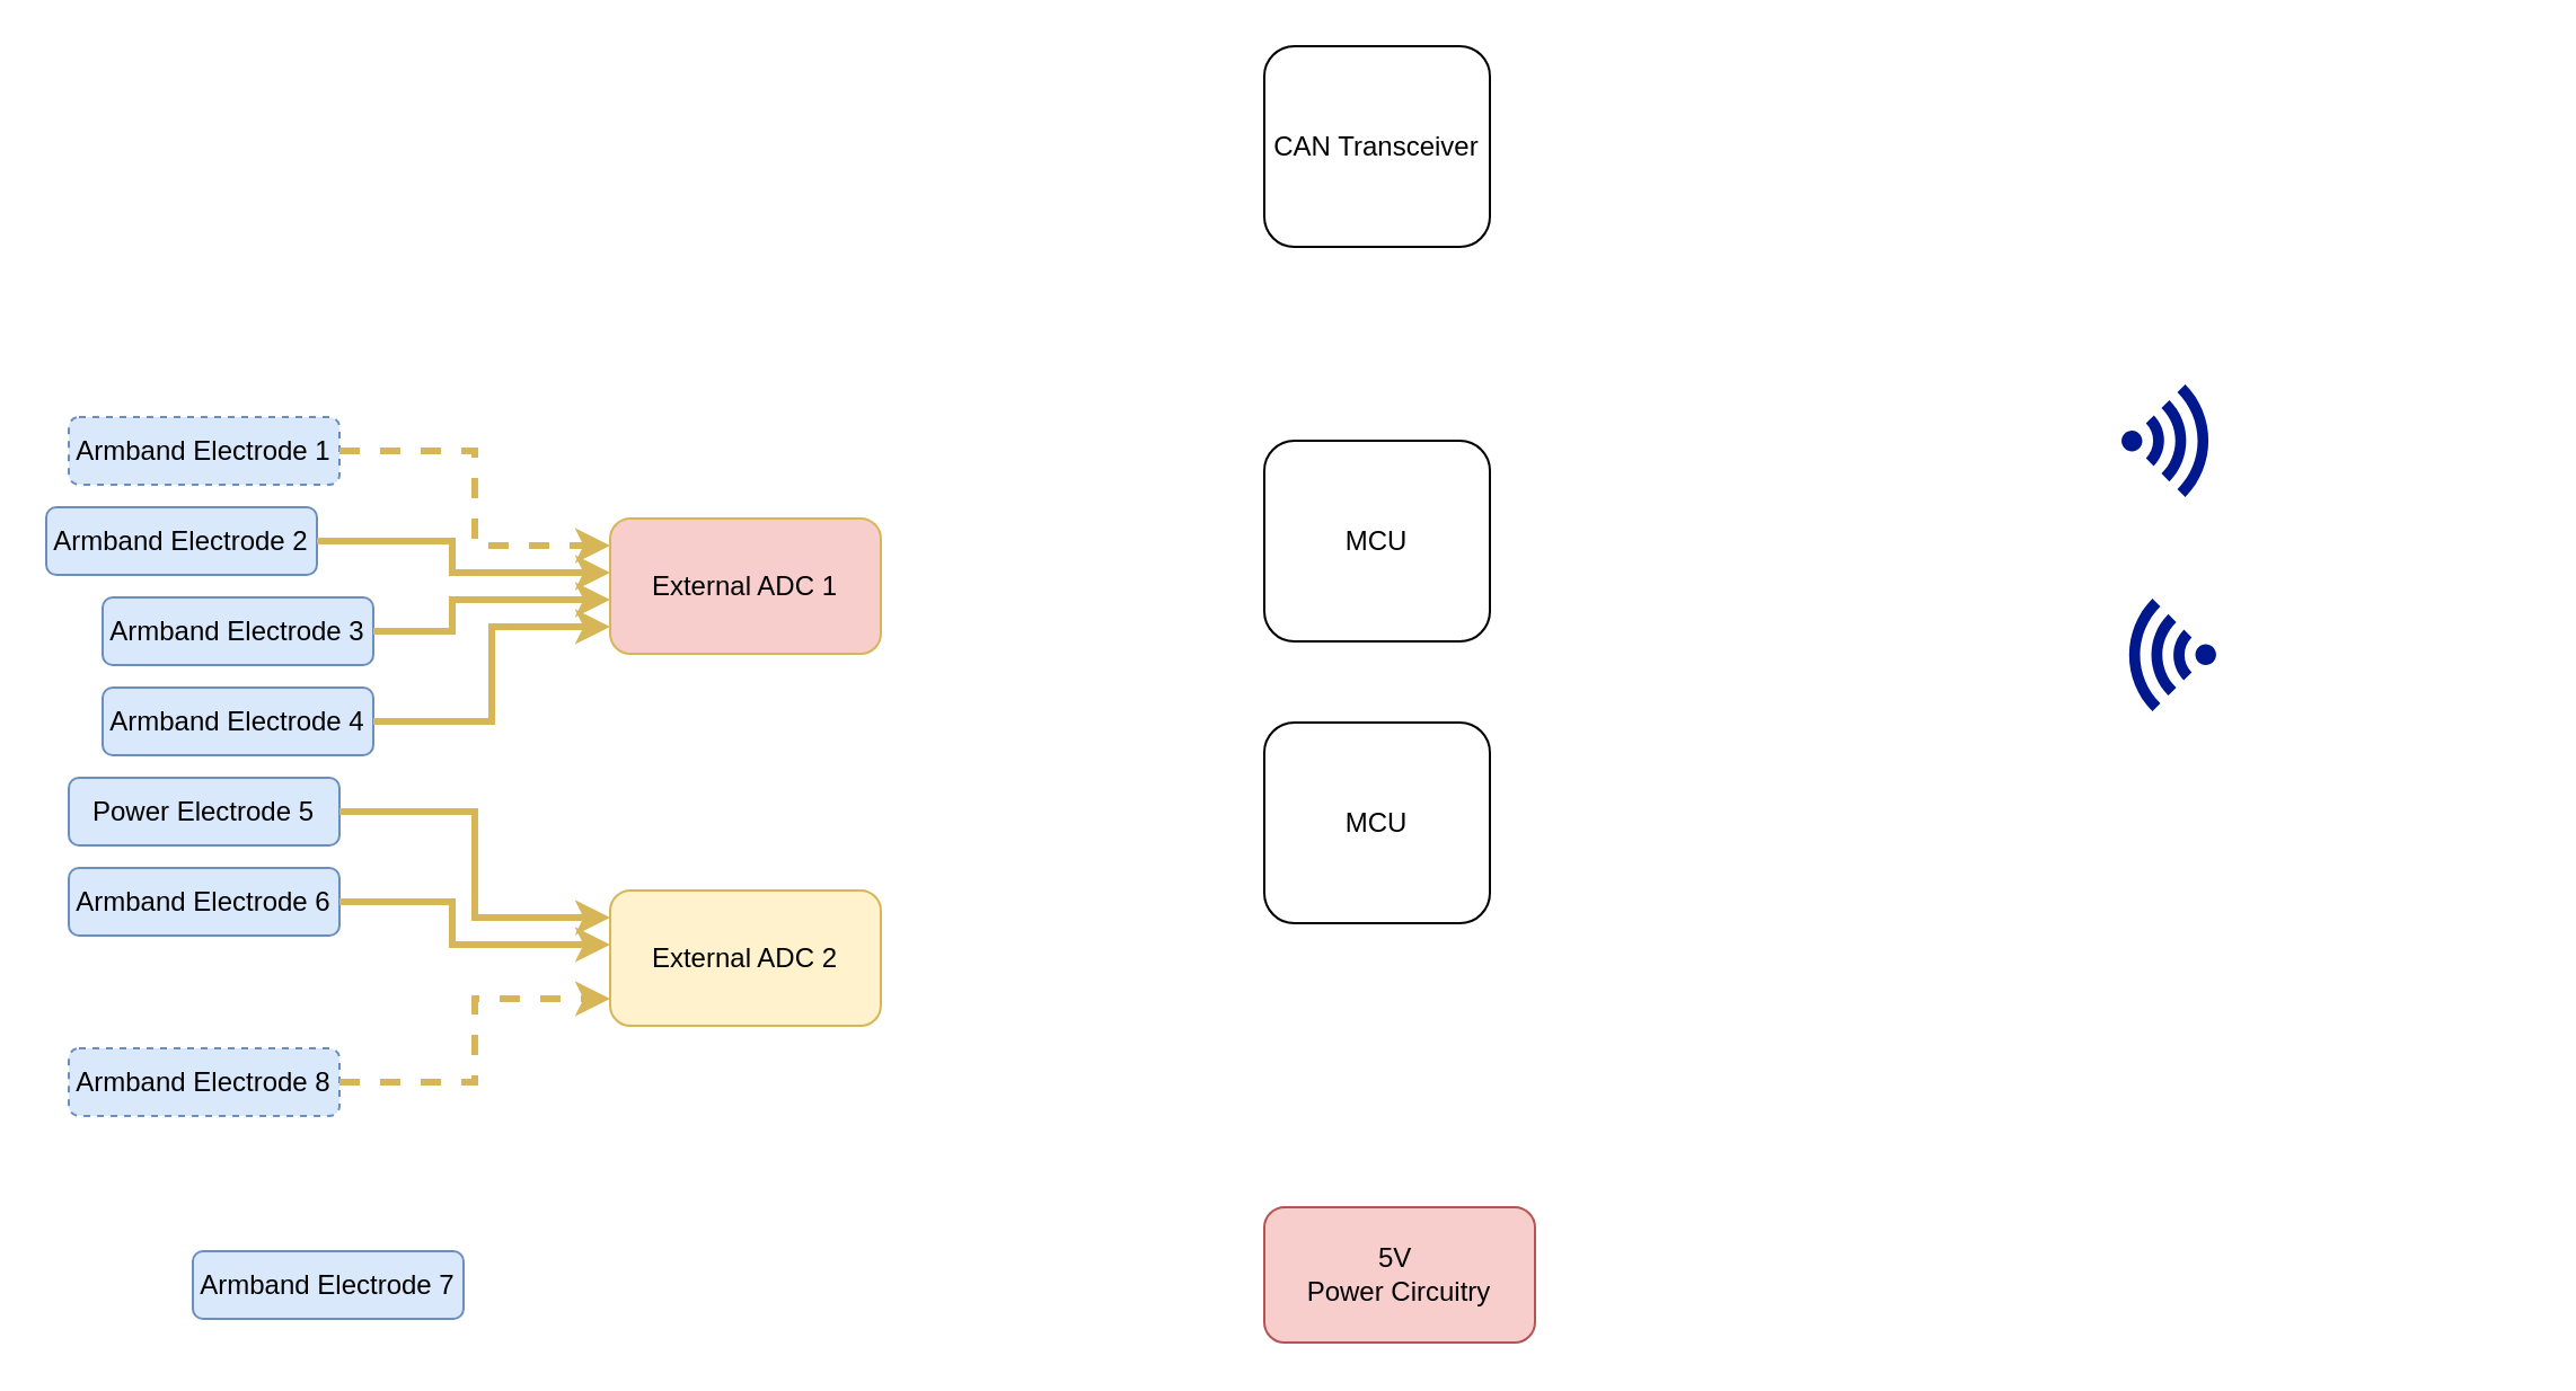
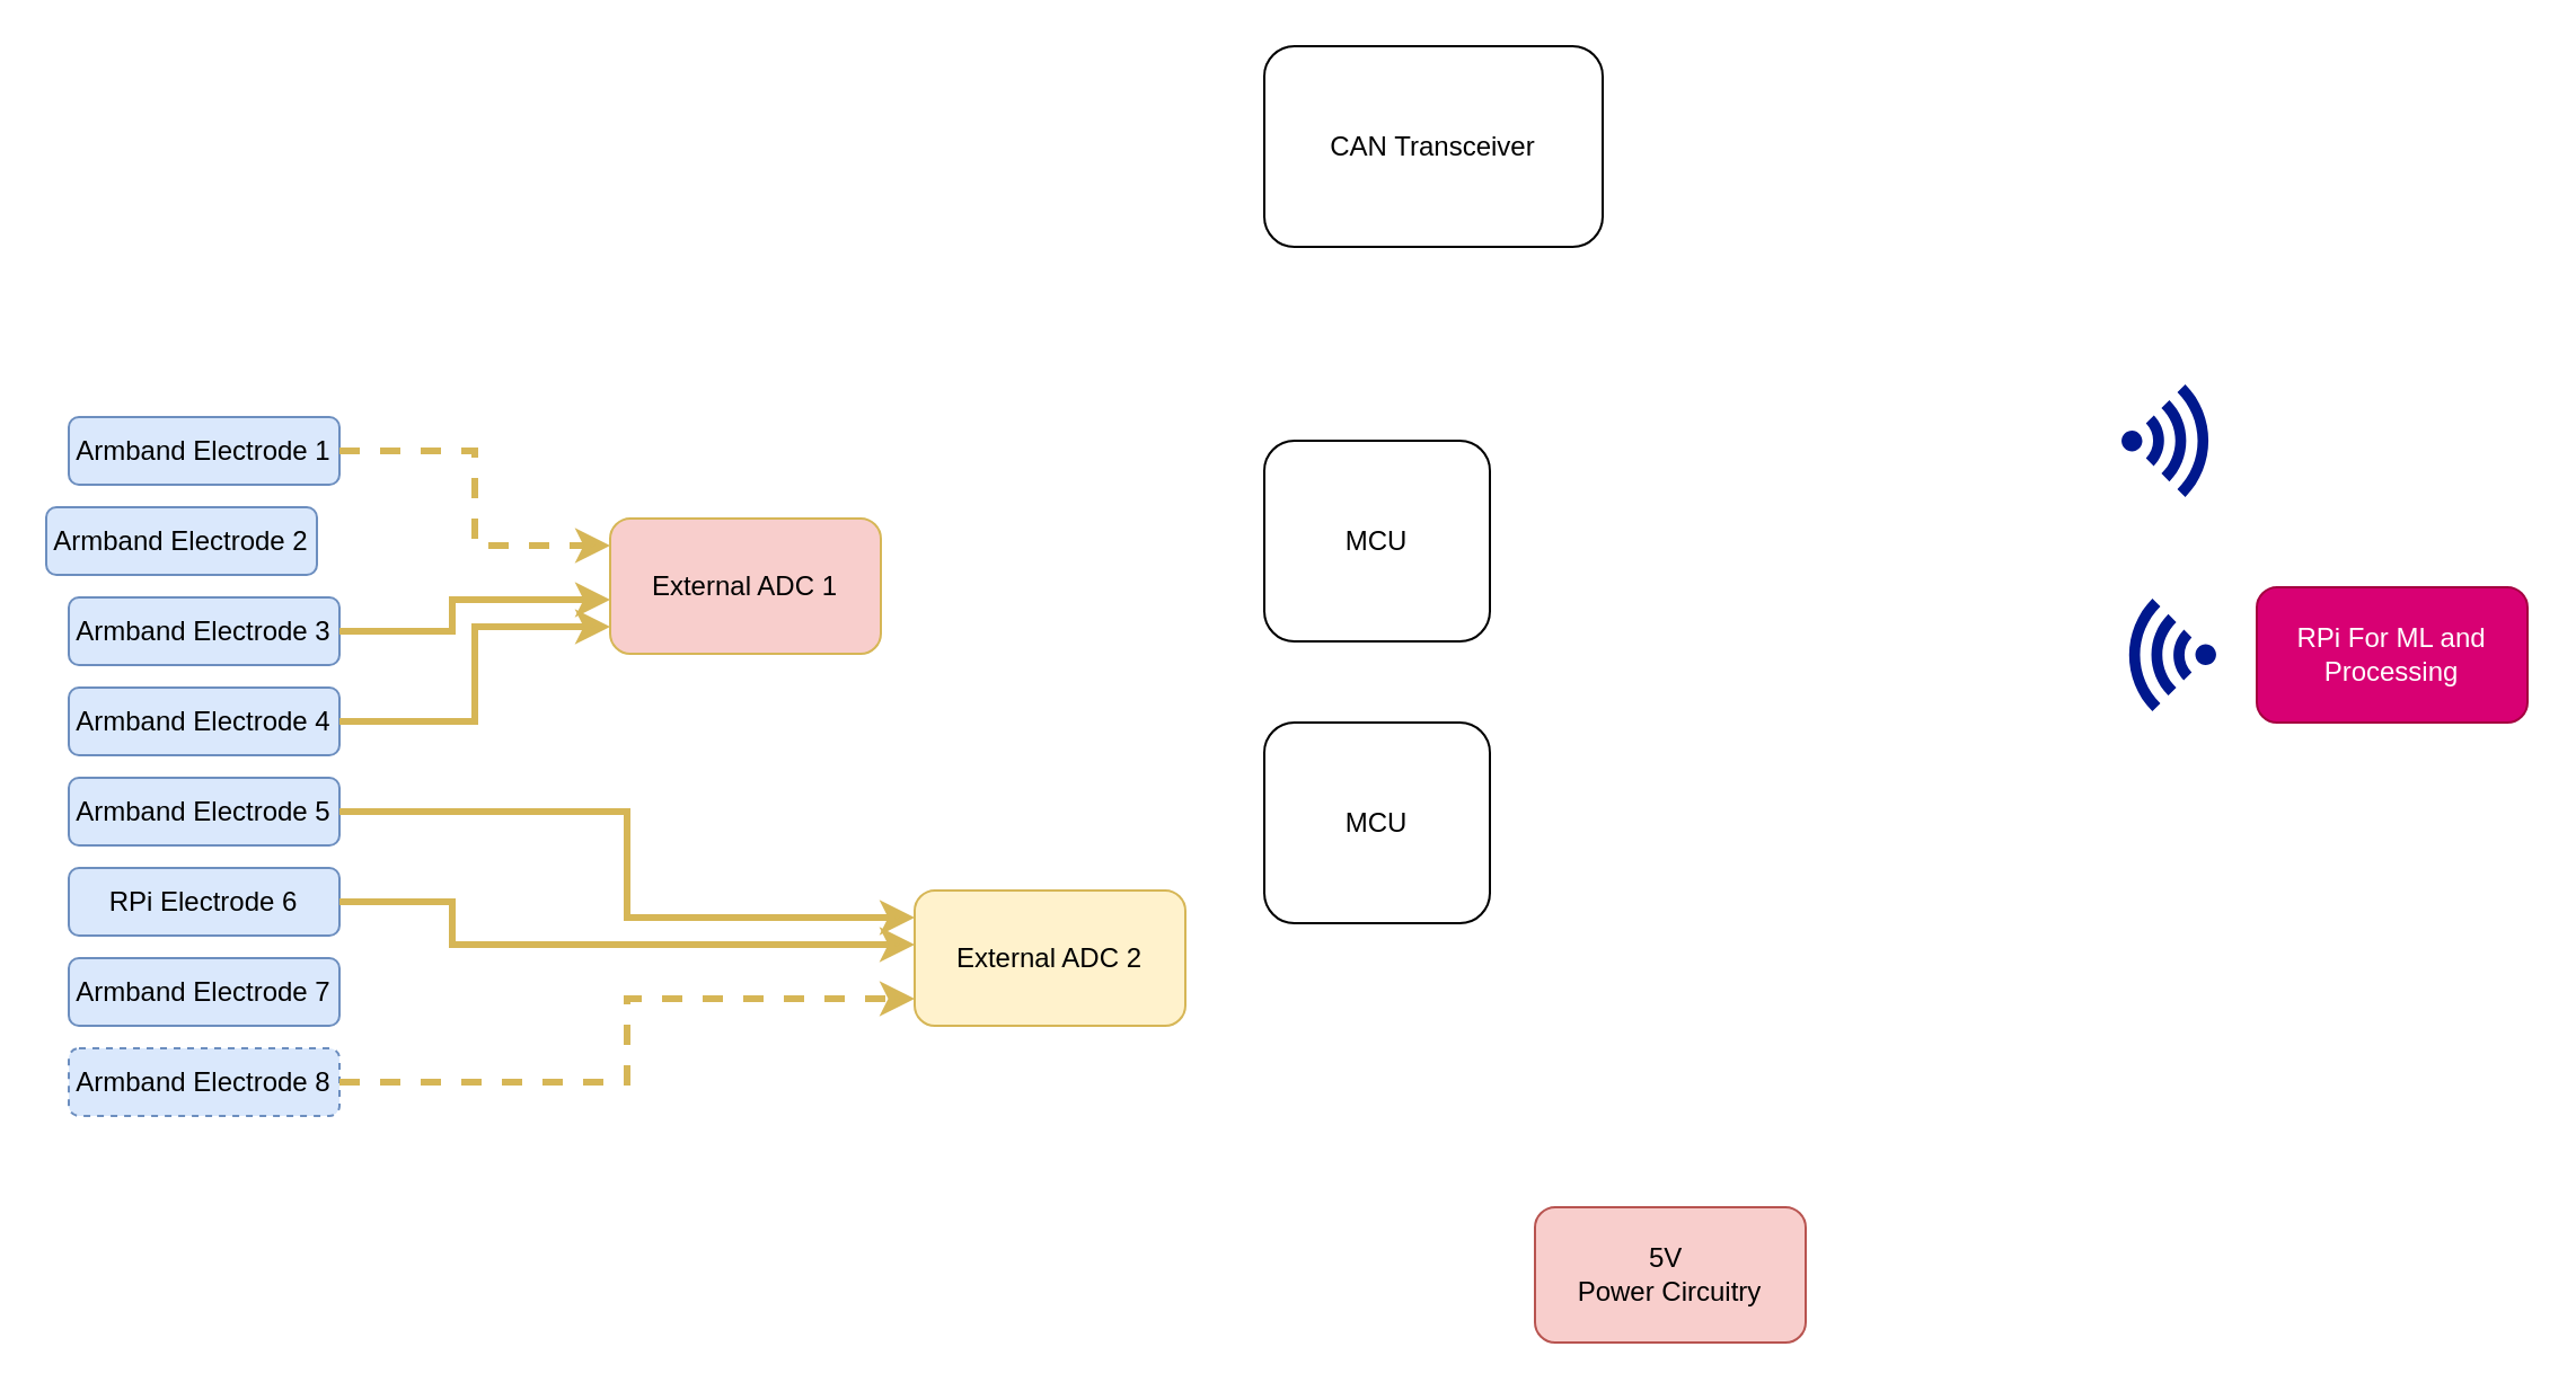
- <mxCell id="24" value="CAN Transceiver" style="rounded=1;whiteSpace=wrap;html=1;points=[[0,0,0,0,0],[0,0.11,0,0,0],[0,0.22,0,0,0],[0,0.33,0,0,0],[0,0.44,0,0,0],[0,0.56,0,0,0],[0,0.67,0,0,0],[0,0.78,0,0,0],[0,0.89,0,0,0],[0,1,0,0,0],[0.25,0,0,0,0],[0.25,1,0,0,0],[0.5,0,0,0,0],[0.5,1,0,0,0],[0.75,0,0,0,0],[0.75,1,0,0,0],[1,0,0,0,0],[1,0.25,0,0,0],[1,0.5,0,0,0],[1,0.75,0,0,0],[1,1,0,0,0]];" vertex="1" parent="1"><mxGeometry x="560" y="20" width="100" height="89" as="geometry" /></mxCell>
+ <mxCell id="24" value="CAN Transceiver" style="rounded=1;whiteSpace=wrap;html=1;points=[[0,0,0,0,0],[0,0.11,0,0,0],[0,0.22,0,0,0],[0,0.33,0,0,0],[0,0.44,0,0,0],[0,0.56,0,0,0],[0,0.67,0,0,0],[0,0.78,0,0,0],[0,0.89,0,0,0],[0,1,0,0,0],[0.25,0,0,0,0],[0.25,1,0,0,0],[0.5,0,0,0,0],[0.5,1,0,0,0],[0.75,0,0,0,0],[0.75,1,0,0,0],[1,0,0,0,0],[1,0.25,0,0,0],[1,0.5,0,0,0],[1,0.75,0,0,0],[1,1,0,0,0]];" vertex="1" parent="1"><mxGeometry x="560" y="20" width="150" height="89" as="geometry" /></mxCell>
- <mxCell id="3" value="Armband Electrode 1" style="rounded=1;whiteSpace=wrap;html=1;fillColor=#dae8fc;strokeColor=#6c8ebf;dashed=1;" parent="1" vertex="1"><mxGeometry x="30" y="184.5" width="120" height="30" as="geometry" /></mxCell>
+ <mxCell id="3" value="Armband Electrode 1" style="rounded=1;whiteSpace=wrap;html=1;fillColor=#dae8fc;strokeColor=#6c8ebf;" parent="1" vertex="1"><mxGeometry x="30" y="184.5" width="120" height="30" as="geometry" /></mxCell>
- <mxCell id="18" style="edgeStyle=orthogonalEdgeStyle;rounded=0;orthogonalLoop=1;jettySize=auto;html=1;exitX=1;exitY=0.5;exitDx=0;exitDy=0;entryX=0;entryY=0.4;entryDx=0;entryDy=0;entryPerimeter=0;fillColor=#fff2cc;strokeColor=#d6b656;strokeWidth=3;" parent="1" source="4" target="15" edge="1"><mxGeometry relative="1" as="geometry"><Array as="points"><mxPoint x="200" y="239.5" /><mxPoint x="200" y="253.5" /></Array></mxGeometry></mxCell>
- <mxCell id="5" value="Armband Electrode 3" style="rounded=1;whiteSpace=wrap;html=1;fillColor=#dae8fc;strokeColor=#6c8ebf;" parent="1" vertex="1"><mxGeometry x="45" y="264.5" width="120" height="30" as="geometry" /></mxCell>
+ <mxCell id="5" value="Armband Electrode 3" style="rounded=1;whiteSpace=wrap;html=1;fillColor=#dae8fc;strokeColor=#6c8ebf;" parent="1" vertex="1"><mxGeometry x="30" y="264.5" width="120" height="30" as="geometry" /></mxCell>
+ <mxCell id="12" value="RPi For ML and Processing" style="rounded=1;whiteSpace=wrap;html=1;fillColor=#d80073;fontColor=#ffffff;strokeColor=#A50040;" parent="1" vertex="1"><mxGeometry x="1000" y="260" width="120" height="60" as="geometry" /></mxCell>
- <mxCell id="6" value="Armband Electrode 4" style="rounded=1;whiteSpace=wrap;html=1;fillColor=#dae8fc;strokeColor=#6c8ebf;" parent="1" vertex="1"><mxGeometry x="45" y="304.5" width="120" height="30" as="geometry" /></mxCell>
+ <mxCell id="6" value="Armband Electrode 4" style="rounded=1;whiteSpace=wrap;html=1;fillColor=#dae8fc;strokeColor=#6c8ebf;" parent="1" vertex="1"><mxGeometry x="30" y="304.5" width="120" height="30" as="geometry" /></mxCell>
- <mxCell id="7" value="Power Electrode 5" style="rounded=1;whiteSpace=wrap;html=1;fillColor=#dae8fc;strokeColor=#6c8ebf;" parent="1" vertex="1"><mxGeometry x="30" y="344.5" width="120" height="30" as="geometry" /></mxCell>
+ <mxCell id="7" value="Armband Electrode 5" style="rounded=1;whiteSpace=wrap;html=1;fillColor=#dae8fc;strokeColor=#6c8ebf;" parent="1" vertex="1"><mxGeometry x="30" y="344.5" width="120" height="30" as="geometry" /></mxCell>
- <mxCell id="8" value="Armband Electrode 6" style="rounded=1;whiteSpace=wrap;html=1;fillColor=#dae8fc;strokeColor=#6c8ebf;" parent="1" vertex="1"><mxGeometry x="30" y="384.5" width="120" height="30" as="geometry" /></mxCell>
+ <mxCell id="8" value="RPi Electrode 6" style="rounded=1;whiteSpace=wrap;html=1;fillColor=#dae8fc;strokeColor=#6c8ebf;" parent="1" vertex="1"><mxGeometry x="30" y="384.5" width="120" height="30" as="geometry" /></mxCell>
- <mxCell id="16" value="External ADC 2" style="rounded=1;whiteSpace=wrap;html=1;points=[[0,0.2,0,0,0],[0,0.4,0,0,0],[0,0.6,0,0,0],[0,0.8,0,0,0],[0.25,0,0,0,0],[0.25,1,0,0,0],[0.5,0,0,0,0],[0.5,1,0,0,0],[0.75,0,0,0,0],[0.75,1,0,0,0],[1,0,0,0,0],[1,0.25,0,0,0],[1,0.5,0,0,0],[1,0.75,0,0,0],[1,1,0,0,0]];fillColor=#fff2cc;strokeColor=#d6b656;" parent="1" vertex="1"><mxGeometry x="270" y="394.5" width="120" height="60" as="geometry" /></mxCell>
+ <mxCell id="16" value="External ADC 2" style="rounded=1;whiteSpace=wrap;html=1;points=[[0,0.2,0,0,0],[0,0.4,0,0,0],[0,0.6,0,0,0],[0,0.8,0,0,0],[0.25,0,0,0,0],[0.25,1,0,0,0],[0.5,0,0,0,0],[0.5,1,0,0,0],[0.75,0,0,0,0],[0.75,1,0,0,0],[1,0,0,0,0],[1,0.25,0,0,0],[1,0.5,0,0,0],[1,0.75,0,0,0],[1,1,0,0,0]];fillColor=#fff2cc;strokeColor=#d6b656;" parent="1" vertex="1"><mxGeometry x="405" y="394.5" width="120" height="60" as="geometry" /></mxCell>
- <mxCell id="11" value="5V&amp;nbsp;&lt;div&gt;Power Circuitry&lt;/div&gt;" style="rounded=1;whiteSpace=wrap;html=1;fillColor=#f8cecc;strokeColor=#b85450;" parent="1" vertex="1"><mxGeometry x="560" y="535" width="120" height="60" as="geometry" /></mxCell>
+ <mxCell id="11" value="5V&amp;nbsp;&lt;div&gt;Power Circuitry&lt;/div&gt;" style="rounded=1;whiteSpace=wrap;html=1;fillColor=#f8cecc;strokeColor=#b85450;" parent="1" vertex="1"><mxGeometry x="680" y="535" width="120" height="60" as="geometry" /></mxCell>
- <mxCell id="9" value="Armband Electrode 7" style="rounded=1;whiteSpace=wrap;html=1;fillColor=#dae8fc;strokeColor=#6c8ebf;" parent="1" vertex="1"><mxGeometry x="85" y="554.5" width="120" height="30" as="geometry" /></mxCell>
+ <mxCell id="9" value="Armband Electrode 7" style="rounded=1;whiteSpace=wrap;html=1;fillColor=#dae8fc;strokeColor=#6c8ebf;" parent="1" vertex="1"><mxGeometry x="30" y="424.5" width="120" height="30" as="geometry" /></mxCell>
